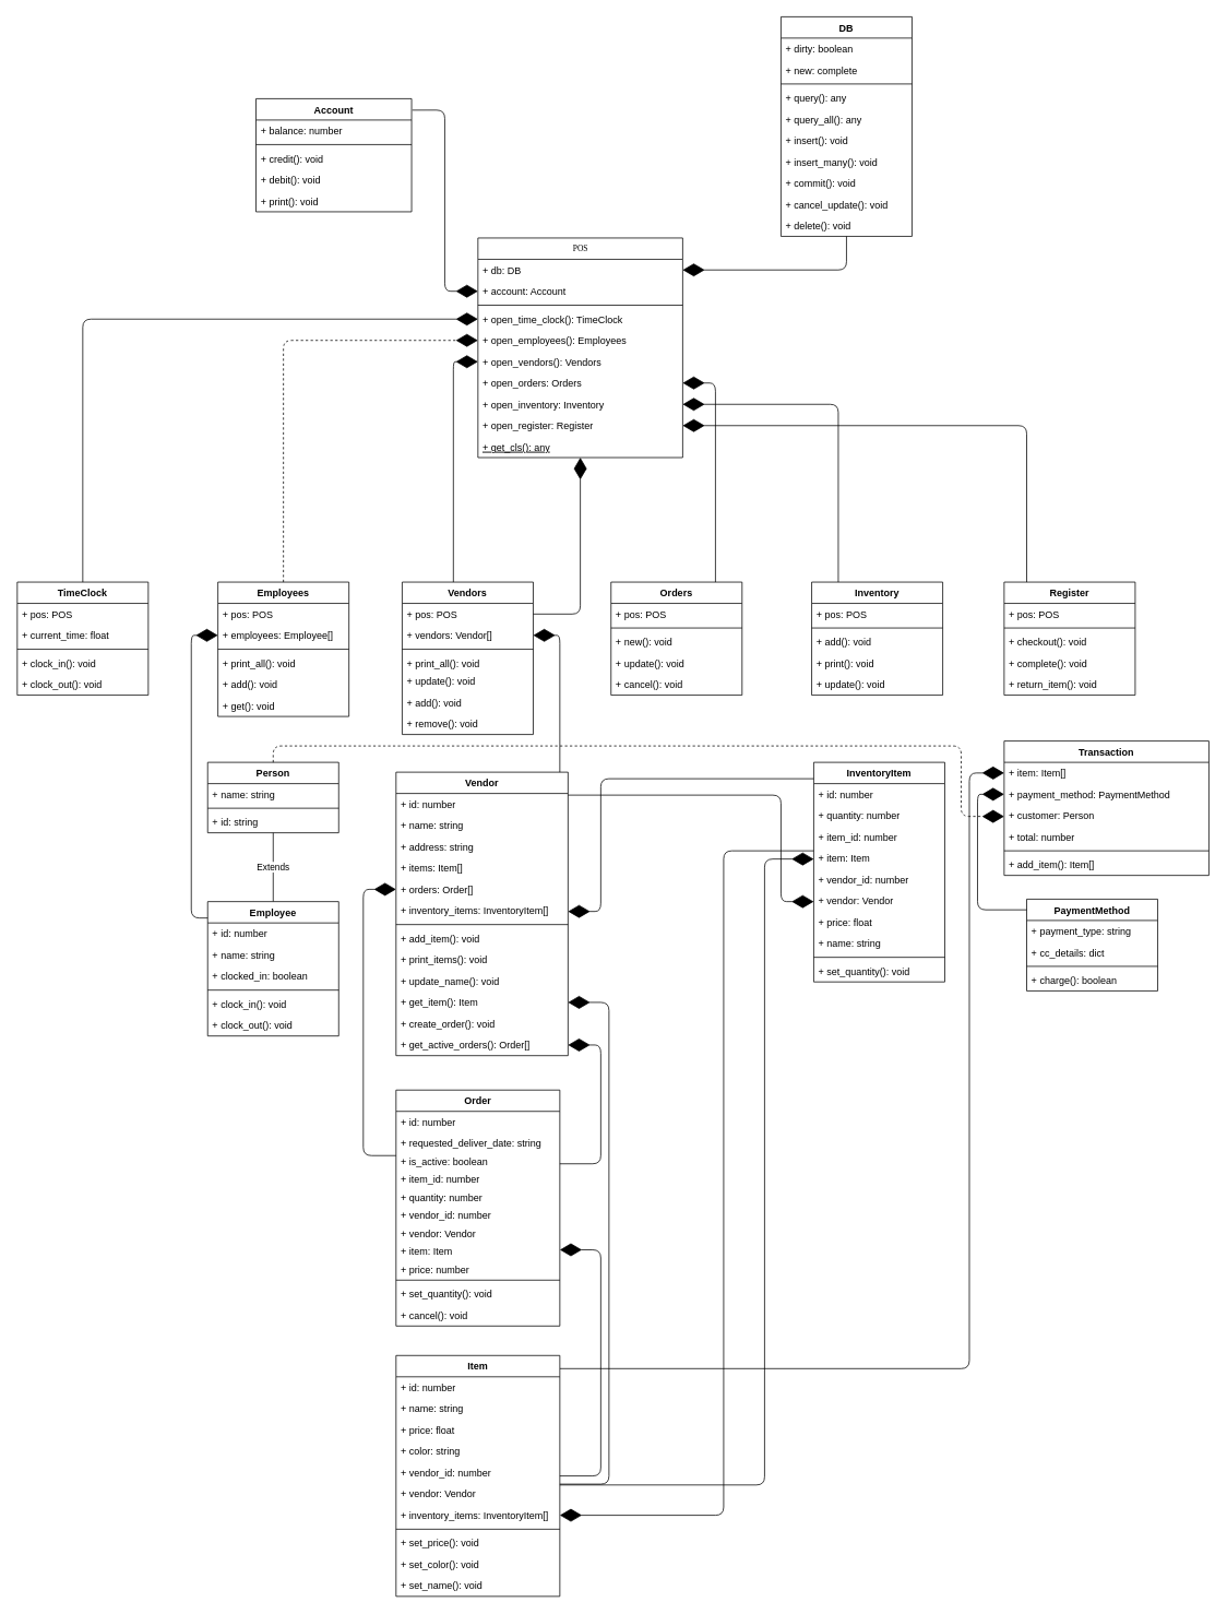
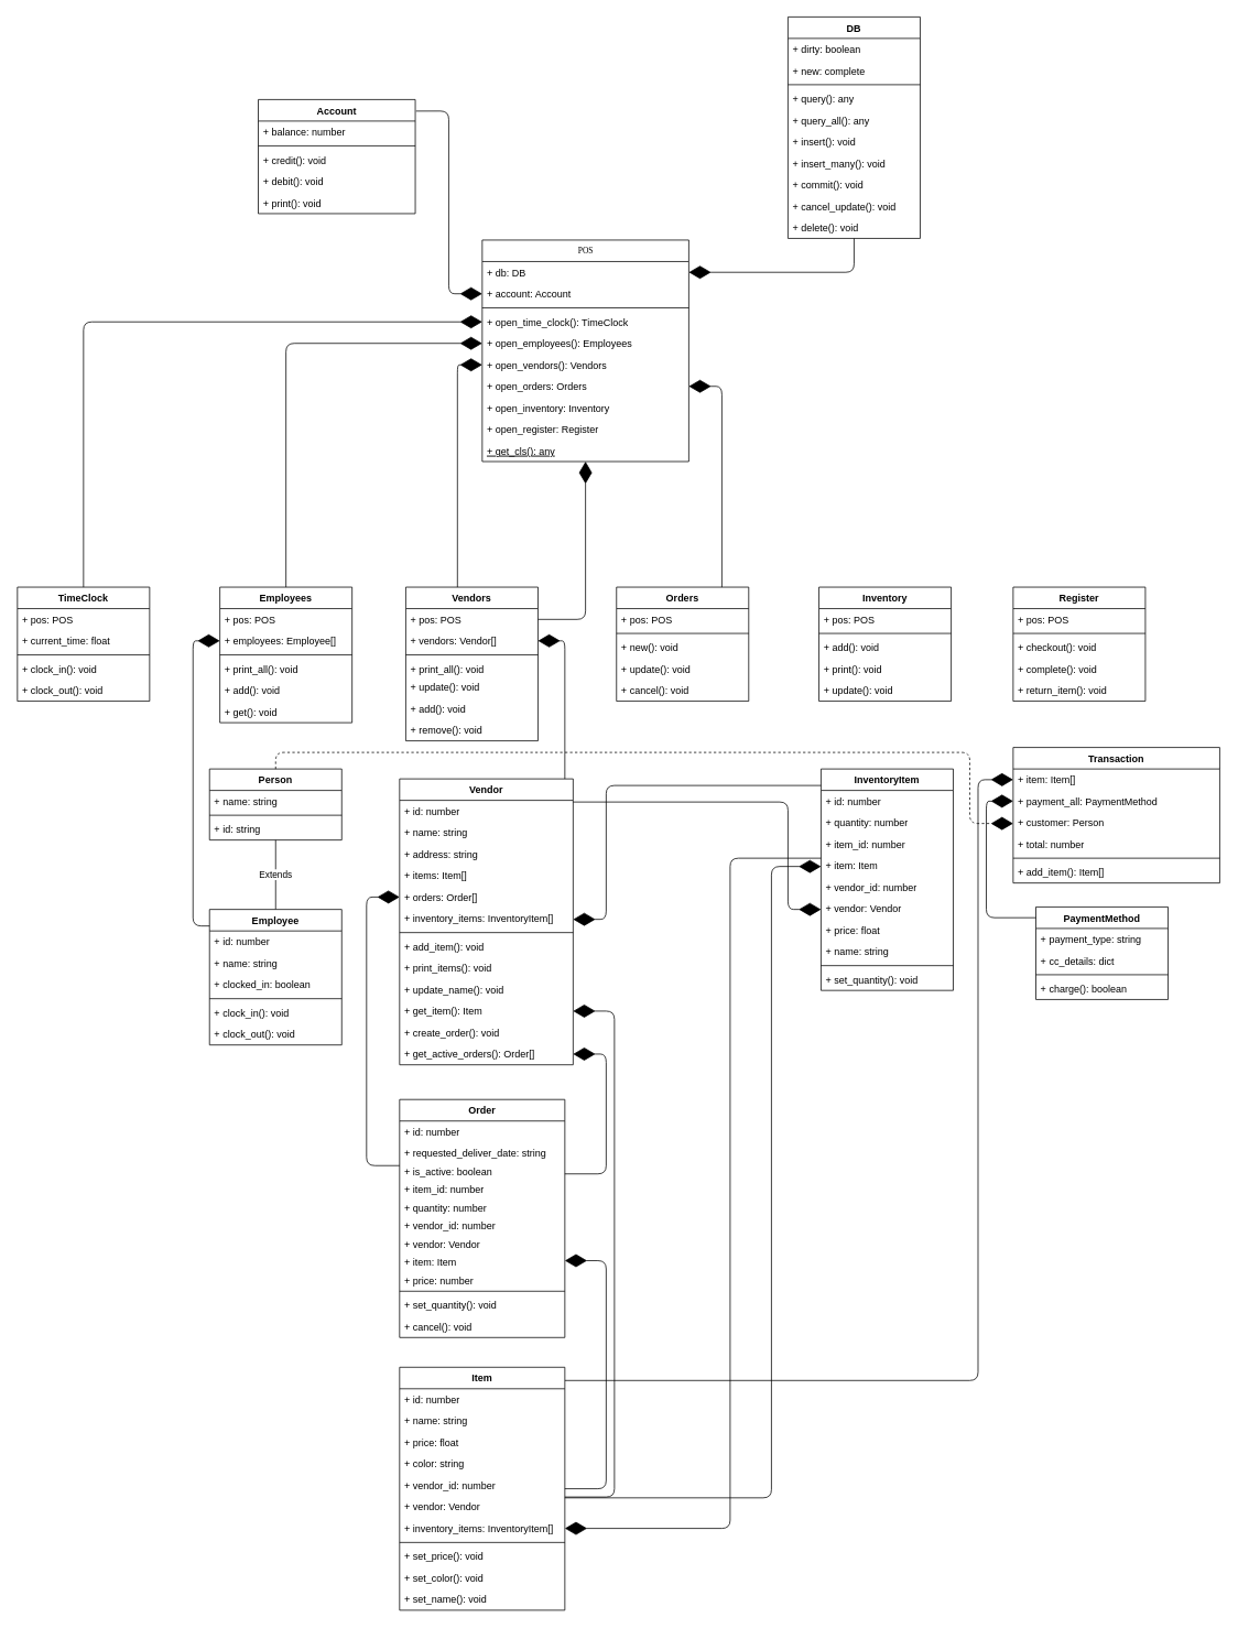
- <mxCell id="99" value="" style="endArrow=diamondThin;endFill=1;endSize=24;html=1;edgeStyle=orthogonalEdgeStyle;dashed=1;" edge="1" parent="1" source="64" target="7"><mxGeometry width="160" relative="1" as="geometry"><mxPoint x="288" y="590" as="sourcePoint" /><mxPoint x="593" y="399" as="targetPoint" /></mxGeometry></mxCell>
+ <mxCell id="99" value="" style="endArrow=diamondThin;endFill=1;endSize=24;html=1;edgeStyle=orthogonalEdgeStyle;" edge="1" parent="1" source="64" target="7"><mxGeometry width="160" relative="1" as="geometry"><mxPoint x="288" y="590" as="sourcePoint" /><mxPoint x="593" y="399" as="targetPoint" /></mxGeometry></mxCell>
- <mxCell id="102" value="" style="endArrow=diamondThin;endFill=1;endSize=24;html=1;edgeStyle=orthogonalEdgeStyle;" edge="1" parent="1" source="86" target="10"><mxGeometry width="160" relative="1" as="geometry"><mxPoint x="883" y="590" as="sourcePoint" /><mxPoint x="843" y="477" as="targetPoint" /><Array as="points"><mxPoint x="1023" y="493" /></Array></mxGeometry></mxCell>
- <mxCell id="103" value="" style="endArrow=diamondThin;endFill=1;endSize=24;html=1;edgeStyle=orthogonalEdgeStyle;" edge="1" parent="1" source="92" target="11"><mxGeometry width="160" relative="1" as="geometry"><mxPoint x="953" y="590" as="sourcePoint" /><mxPoint x="843" y="503" as="targetPoint" /><Array as="points"><mxPoint x="1253" y="519" /></Array></mxGeometry></mxCell>
- <mxCell id="32" value="+ payment_method: PaymentMethod" style="text;strokeColor=none;fillColor=none;align=left;verticalAlign=top;spacingLeft=4;spacingRight=4;overflow=hidden;rotatable=0;points=[[0,0.5],[1,0.5]];portConstraint=eastwest;" parent="30" vertex="1"><mxGeometry y="52" width="250" height="26" as="geometry" /></mxCell>
+ <mxCell id="32" value="+ payment_all: PaymentMethod" style="text;strokeColor=none;fillColor=none;align=left;verticalAlign=top;spacingLeft=4;spacingRight=4;overflow=hidden;rotatable=0;points=[[0,0.5],[1,0.5]];portConstraint=eastwest;" parent="30" vertex="1"><mxGeometry y="52" width="250" height="26" as="geometry" /></mxCell>
